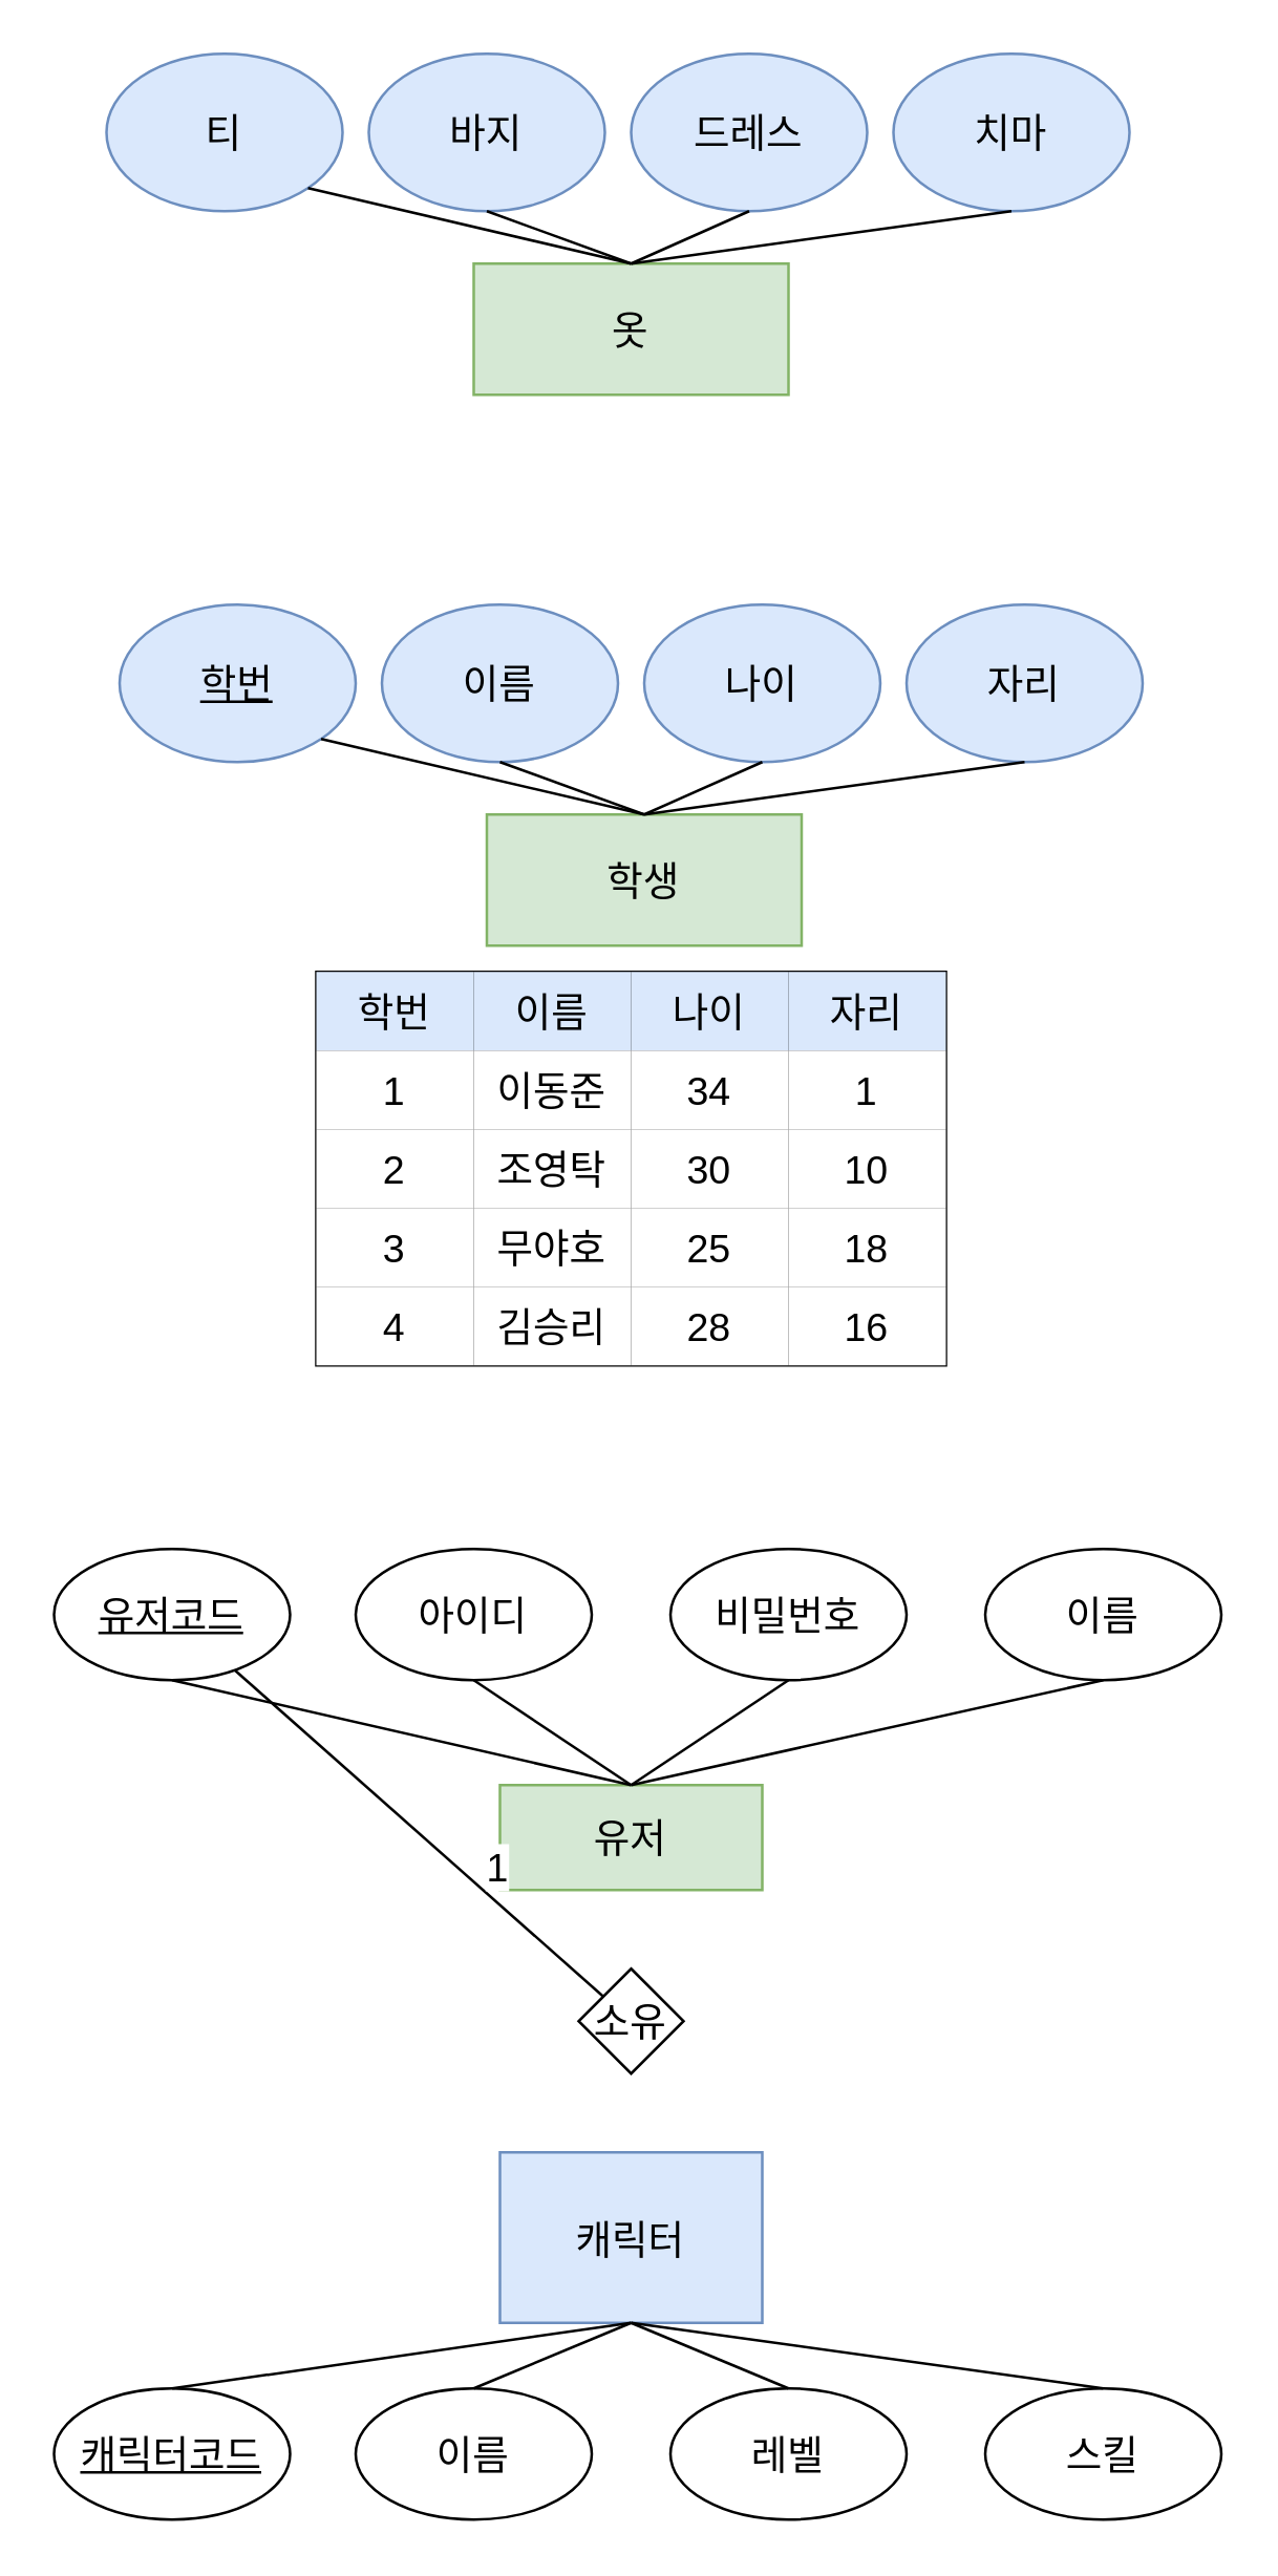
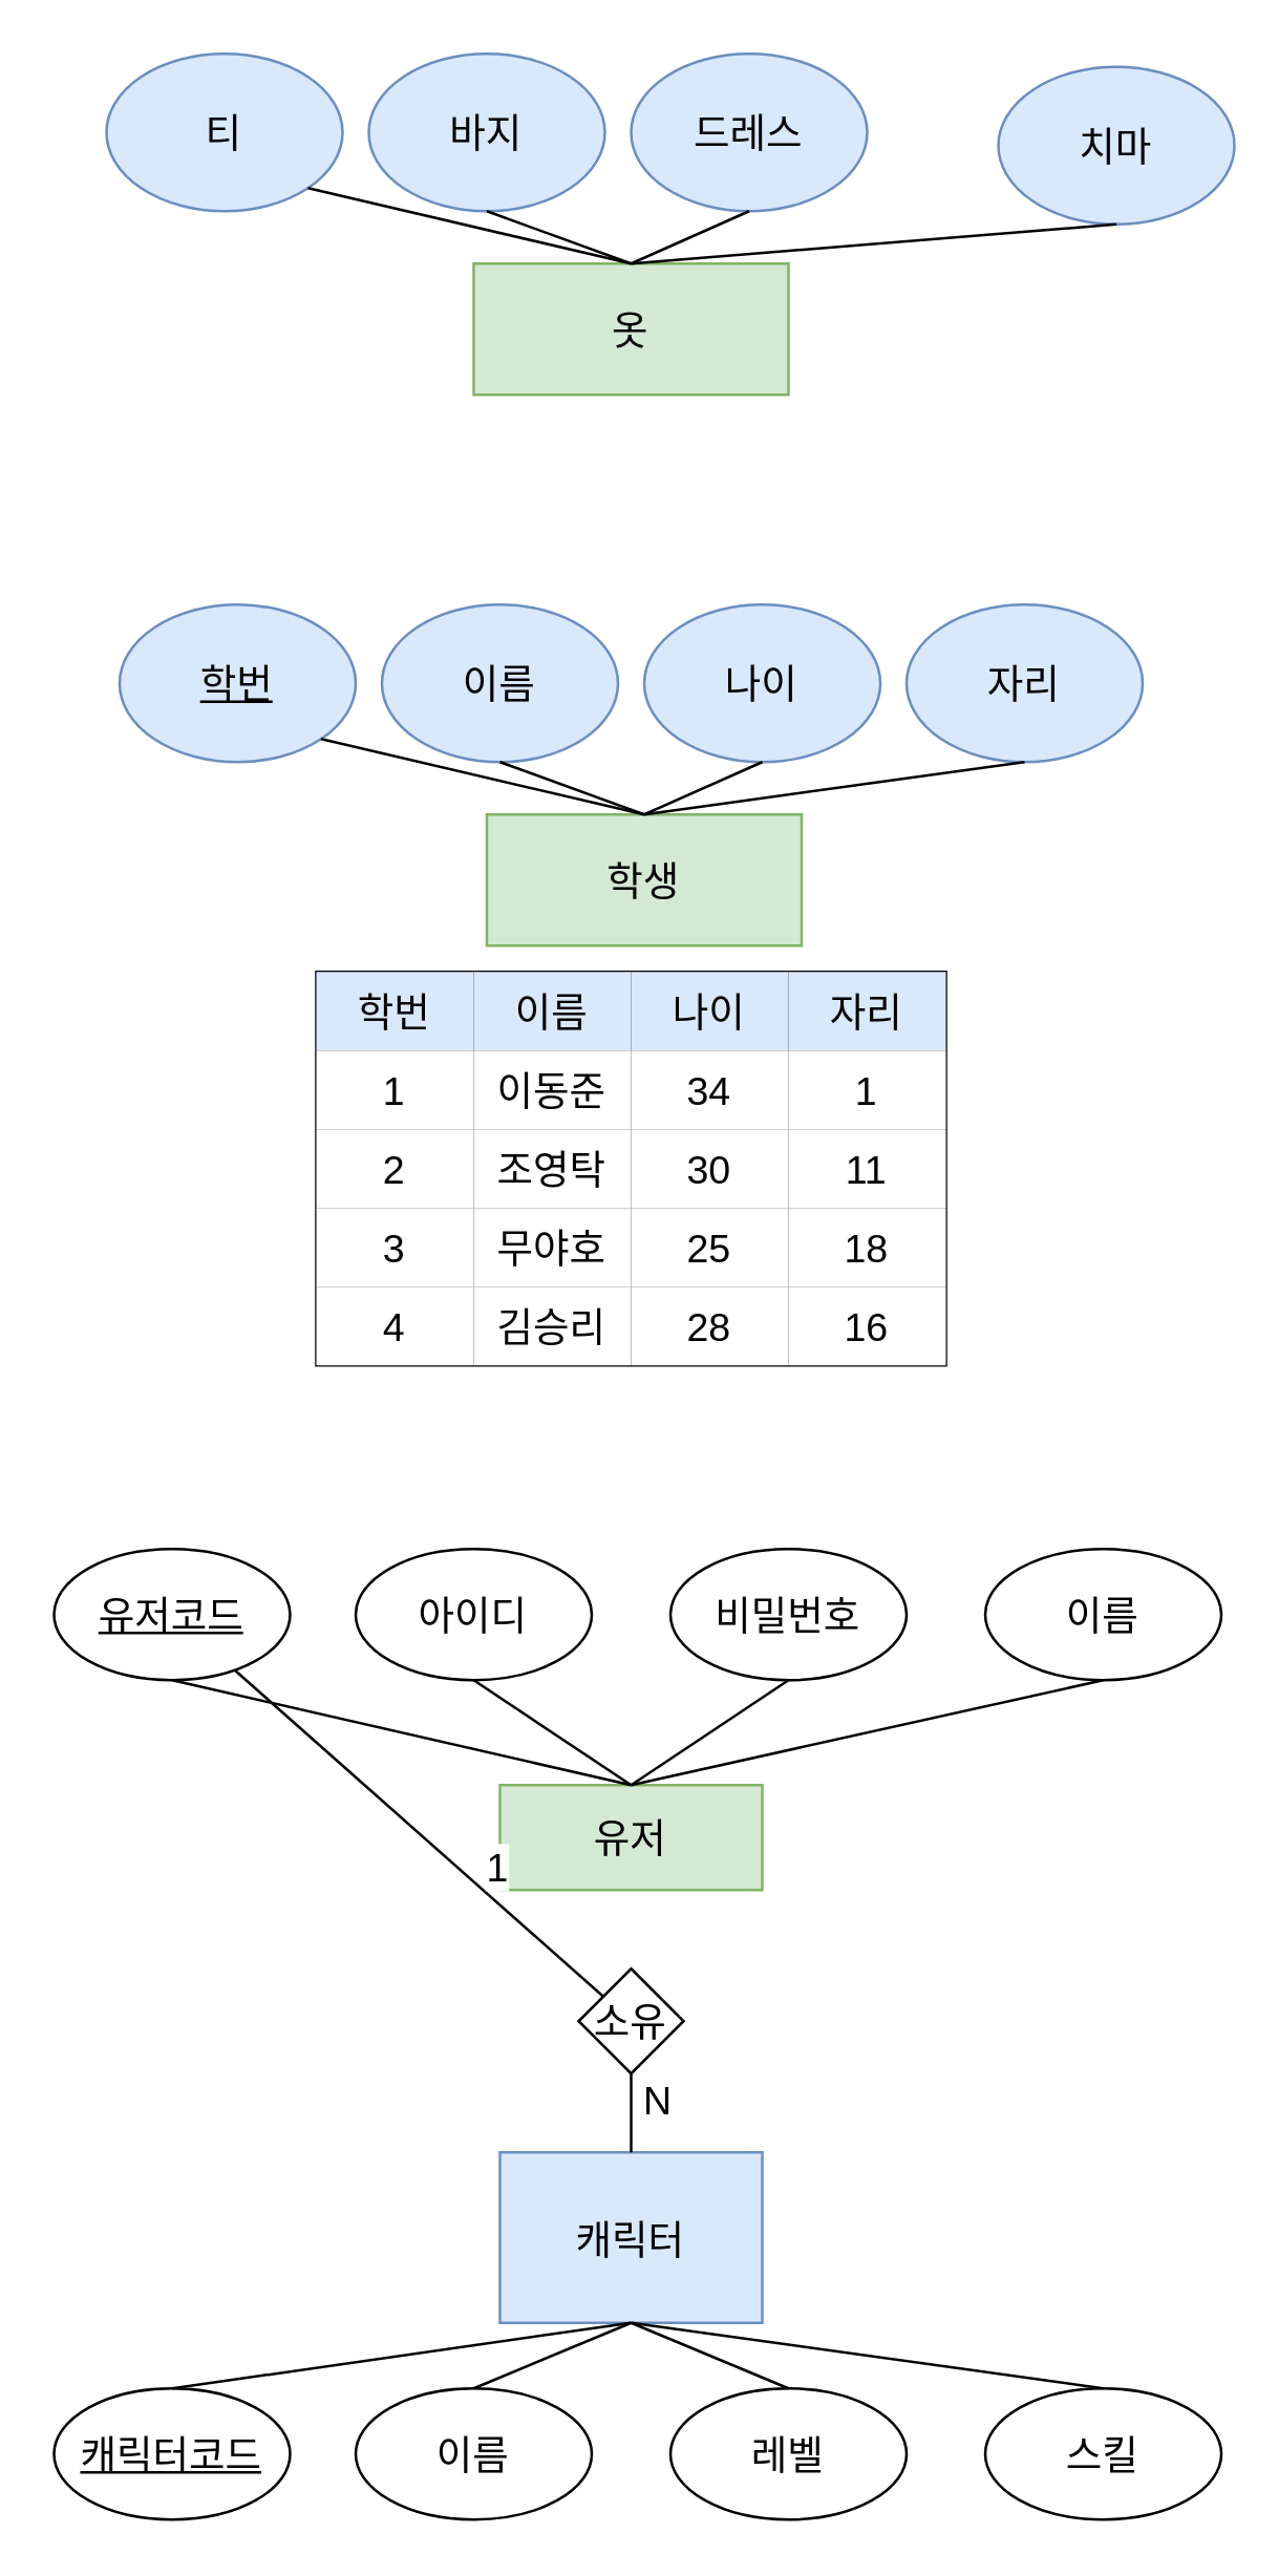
- <mxCell id="41" value="치마" style="ellipse;whiteSpace=wrap;html=1;fillColor=#dae8fc;strokeColor=#6c8ebf;fontSize=15;" vertex="1" parent="1"><mxGeometry x="340" y="20" width="90" height="60" as="geometry" /></mxCell>
+ <mxCell id="41" value="치마" style="ellipse;whiteSpace=wrap;html=1;fillColor=#dae8fc;strokeColor=#6c8ebf;fontSize=15;" vertex="1" parent="1"><mxGeometry x="380" y="25" width="90" height="60" as="geometry" /></mxCell>
- <mxCell id="17" value="10" style="shape=partialRectangle;html=1;whiteSpace=wrap;connectable=0;overflow=hidden;top=0;left=0;bottom=0;right=0;pointerEvents=1;fontSize=15;strokeWidth=1;perimeterSpacing=0;" vertex="1" parent="13"><mxGeometry x="180" width="60" height="30" as="geometry"><mxRectangle width="60" height="30" as="alternateBounds" /></mxGeometry></mxCell>
+ <mxCell id="17" value="11" style="shape=partialRectangle;html=1;whiteSpace=wrap;connectable=0;overflow=hidden;top=0;left=0;bottom=0;right=0;pointerEvents=1;fontSize=15;strokeWidth=1;perimeterSpacing=0;" vertex="1" parent="13"><mxGeometry x="180" width="60" height="30" as="geometry"><mxRectangle width="60" height="30" as="alternateBounds" /></mxGeometry></mxCell>
+ <mxCell id="66" value="N" style="endArrow=none;html=1;rounded=0;entryX=0.5;entryY=0;entryDx=0;entryDy=0;fontSize=15;" edge="1" parent="1" source="51" target="53"><mxGeometry x="-0.333" y="10" width="50" height="50" relative="1" as="geometry"><mxPoint x="220" y="690" as="sourcePoint" /><mxPoint x="310" y="440" as="targetPoint" /><mxPoint as="offset" /></mxGeometry></mxCell>
